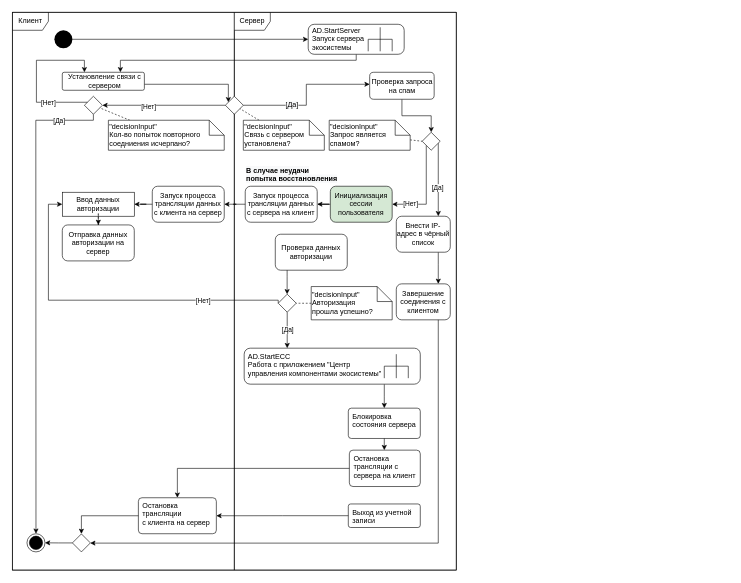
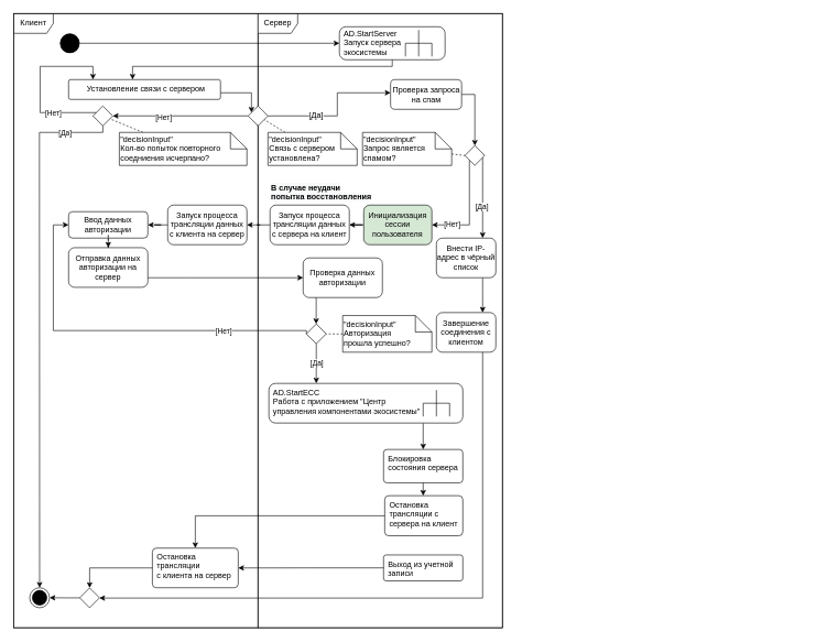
- <mxCell id="38" value="&lt;span style=&quot;&quot;&gt;Установление связи с сервером&lt;/span&gt;" style="whiteSpace=wrap;html=1;align=center;rounded=1;arcSize=10;spacingLeft=5;" parent="1" vertex="1"><mxGeometry x="103.15" y="120" width="136.85" height="30" as="geometry" /></mxCell>
+ <mxCell id="38" value="&lt;span style=&quot;&quot;&gt;Установление связи с сервером&lt;/span&gt;" style="whiteSpace=wrap;html=1;align=center;rounded=1;arcSize=10;spacingLeft=5;" parent="1" vertex="1"><mxGeometry x="103.15" y="120" width="230" height="30" as="geometry" /></mxCell>
- <mxCell id="45" value="Проверка запроса на спам" style="whiteSpace=wrap;html=1;rounded=1;" parent="1" vertex="1"><mxGeometry x="615.61" y="120" width="107.54" height="45" as="geometry" /></mxCell>
+ <mxCell id="45" value="Проверка запроса на спам" style="whiteSpace=wrap;html=1;rounded=1;" parent="1" vertex="1"><mxGeometry x="590.61" y="120" width="107.54" height="45" as="geometry" /></mxCell>
- <mxCell id="16" value="Ввод данных авторизации" style="whiteSpace=wrap;html=1;rounded=0;" parent="2" vertex="1"><mxGeometry x="83.15" y="300" width="120" height="40" as="geometry" /></mxCell>
+ <mxCell id="16" value="Ввод данных авторизации" style="whiteSpace=wrap;html=1;rounded=1;" parent="2" vertex="1"><mxGeometry x="83.15" y="300" width="120" height="40" as="geometry" /></mxCell>
+ <mxCell id="68" value="" style="edgeStyle=orthogonalEdgeStyle;rounded=0;sketch=0;orthogonalLoop=1;jettySize=auto;html=1;shadow=0;endArrow=classic;endFill=1;strokeColor=default;" parent="1" source="69" target="18" edge="1"><mxGeometry relative="1" as="geometry"><Array as="points"><mxPoint x="280" y="420" /><mxPoint x="280" y="420" /></Array></mxGeometry></mxCell>
